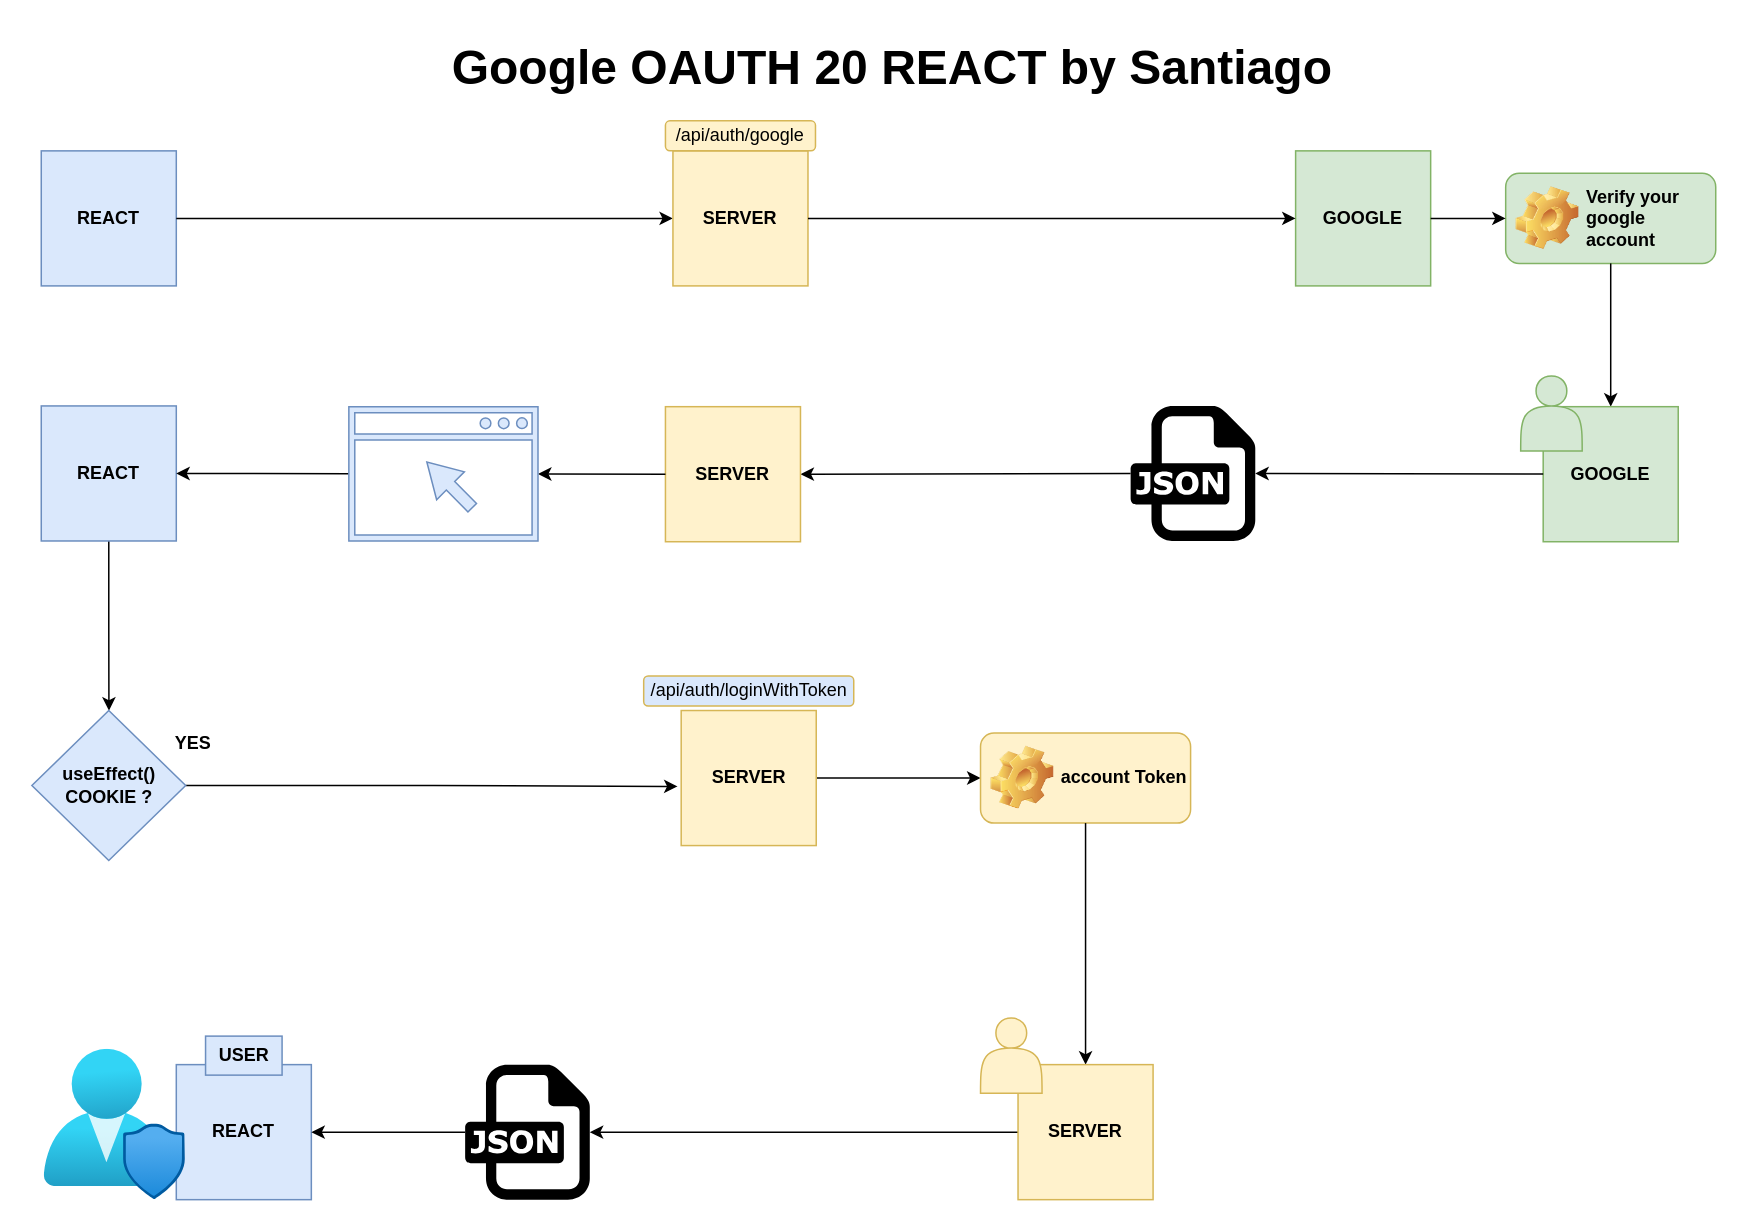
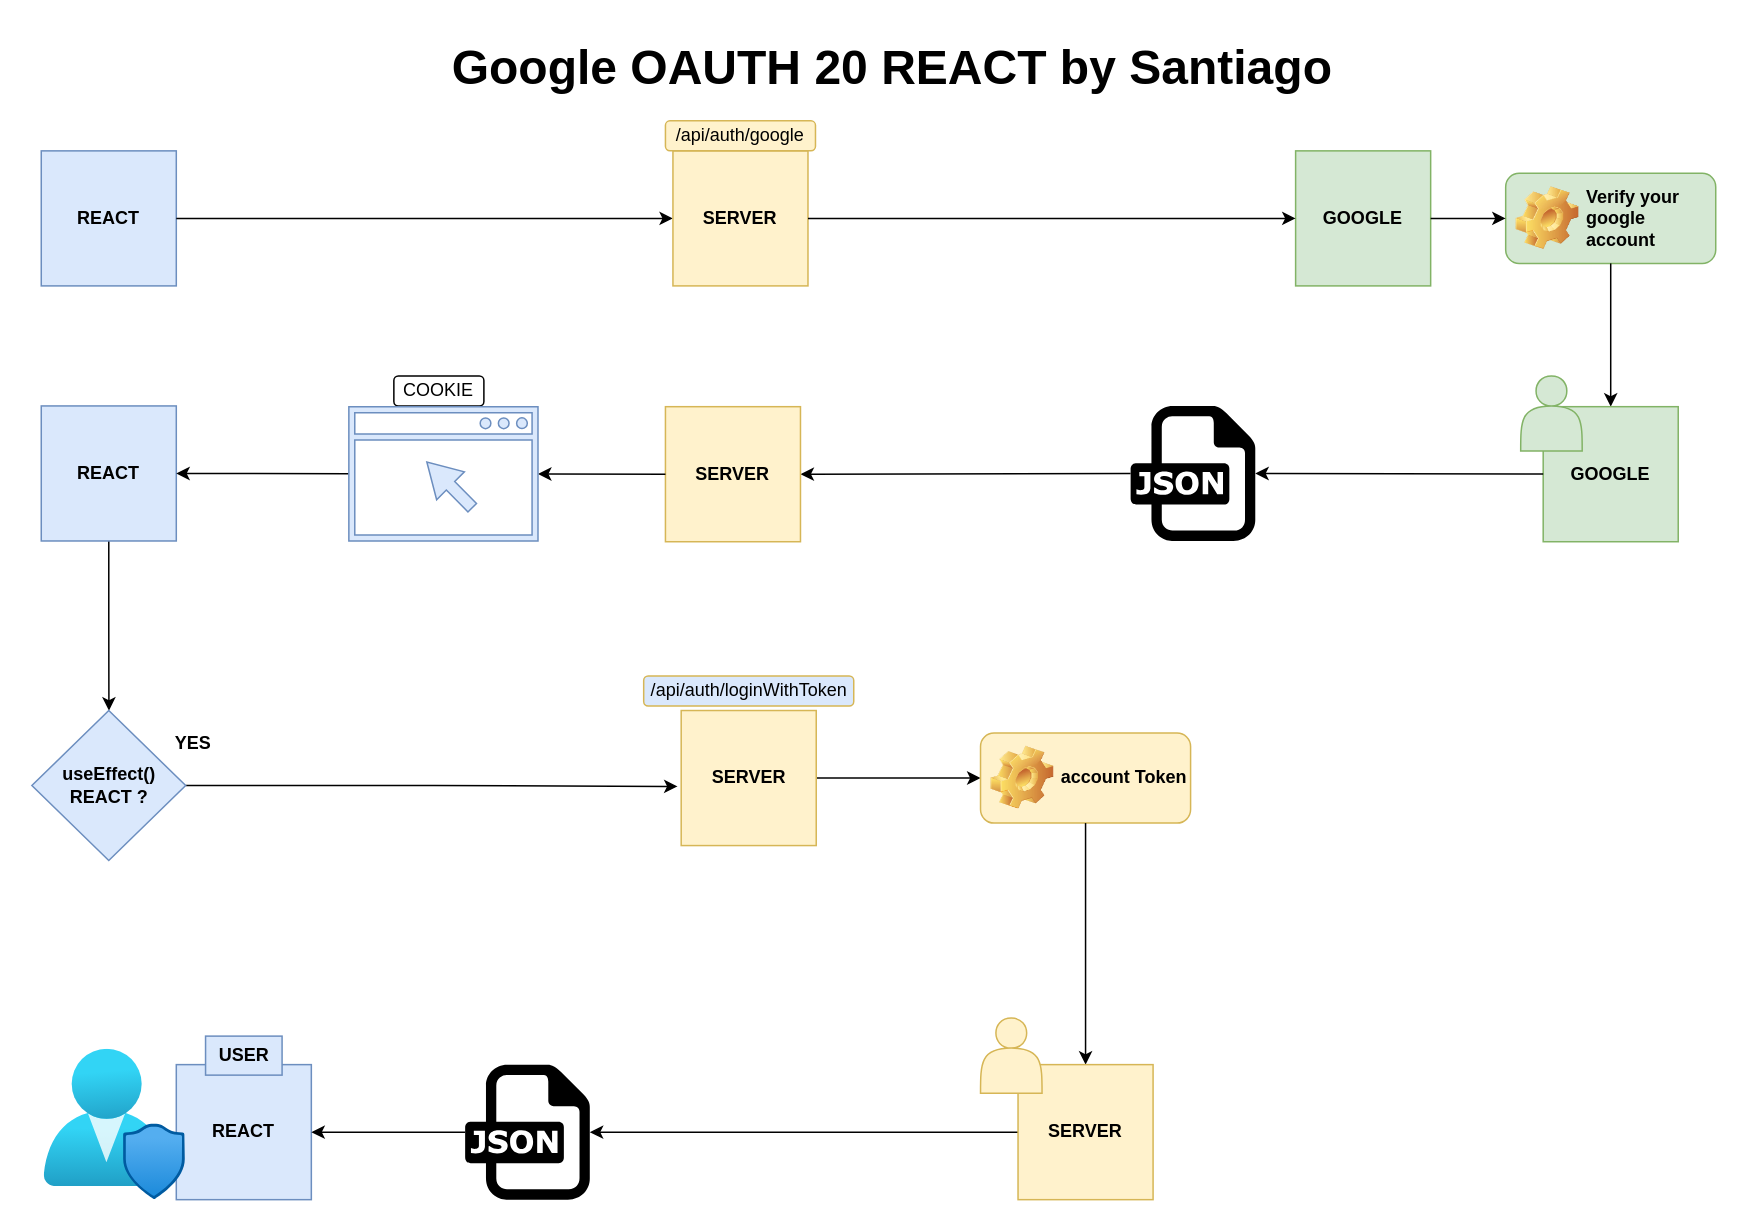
+ <mxCell id="21" value="COOKIE" style="rounded=1;whiteSpace=wrap;html=1;" vertex="1" parent="1"><mxGeometry x="262" y="250" width="60" height="20" as="geometry" /></mxCell>
- <mxCell id="25" value="&lt;b&gt;useEffect()&lt;br&gt;COOKIE ?&lt;/b&gt;" style="rhombus;whiteSpace=wrap;html=1;fillColor=#dae8fc;strokeColor=#6c8ebf;" vertex="1" parent="1"><mxGeometry x="20.75" y="473" width="102.5" height="100" as="geometry" /></mxCell>
+ <mxCell id="25" value="&lt;b&gt;useEffect()&lt;br&gt;REACT ?&lt;/b&gt;" style="rhombus;whiteSpace=wrap;html=1;fillColor=#dae8fc;strokeColor=#6c8ebf;" vertex="1" parent="1"><mxGeometry x="20.75" y="473" width="102.5" height="100" as="geometry" /></mxCell>
